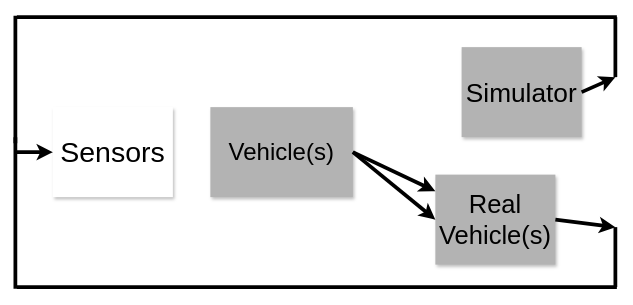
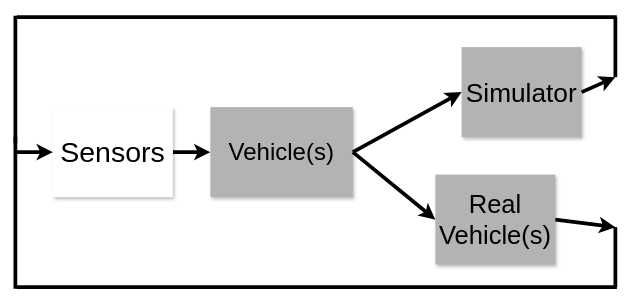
+ <mxCell id="2" value="" style="edgeStyle=orthogonalEdgeStyle;rounded=0;orthogonalLoop=1;jettySize=auto;html=1;strokeWidth=5;" parent="1" source="3" target="4" edge="1"><mxGeometry relative="1" as="geometry" /></mxCell>
- <mxCell id="7" value="" style="endArrow=classic;html=1;strokeWidth=5;exitX=1;exitY=0.5;exitDx=0;exitDy=0;" parent="1" source="4" target="6" edge="1"><mxGeometry width="50" height="50" relative="1" as="geometry"><mxPoint x="510" y="162" as="sourcePoint" /><mxPoint x="560" y="112" as="targetPoint" /></mxGeometry></mxCell>
+ <mxCell id="7" value="" style="endArrow=classic;html=1;strokeWidth=5;exitX=1;exitY=0.5;exitDx=0;exitDy=0;entryX=0;entryY=0.5;entryDx=0;entryDy=0;" parent="1" source="4" target="5" edge="1"><mxGeometry width="50" height="50" relative="1" as="geometry"><mxPoint x="510" y="162" as="sourcePoint" /><mxPoint x="560" y="112" as="targetPoint" /></mxGeometry></mxCell>
